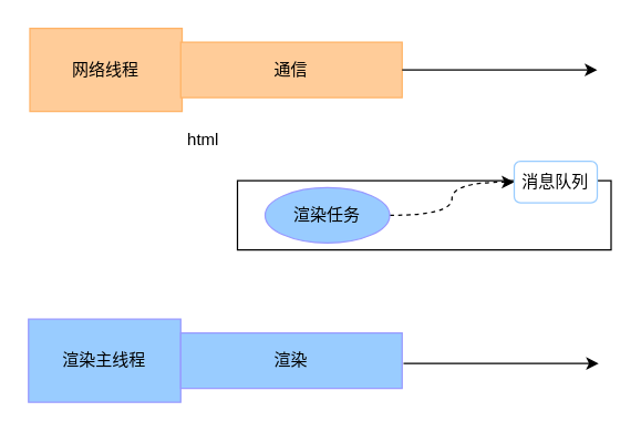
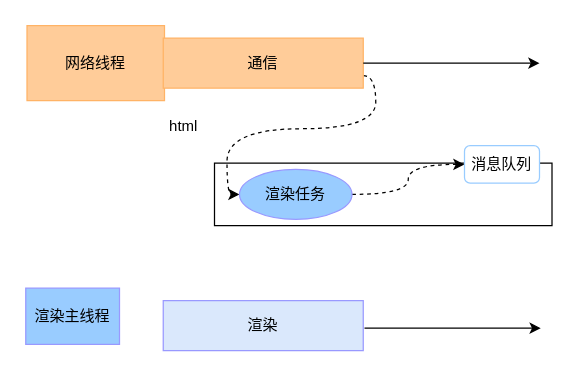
+ <mxCell id="4" style="edgeStyle=orthogonalEdgeStyle;html=1;entryX=0;entryY=0.5;entryDx=0;entryDy=0;strokeColor=#000000;fontColor=#000000;curved=1;exitX=1;exitY=0.75;exitDx=0;exitDy=0;dashed=1;" parent="1" source="5" target="8" edge="1"><mxGeometry relative="1" as="geometry" /></mxCell>
- <mxCell id="10" value="渲染主线程" style="rounded=0;whiteSpace=wrap;html=1;fontColor=#000000;fillColor=#99CCFF;strokeColor=#9999FF;" parent="1" vertex="1"><mxGeometry x="20" y="230" width="110" height="60" as="geometry" /></mxCell>
+ <mxCell id="10" value="渲染主线程" style="rounded=0;whiteSpace=wrap;html=1;fontColor=#000000;fillColor=#99CCFF;strokeColor=#9999FF;" parent="1" vertex="1"><mxGeometry x="20" y="230" width="75" height="45" as="geometry" /></mxCell>
- <mxCell id="12" value="渲染" style="rounded=0;whiteSpace=wrap;html=1;fontColor=#000000;fillColor=#99CCFF;strokeColor=#9999FF;" parent="1" vertex="1"><mxGeometry x="130" y="240" width="160" height="40" as="geometry" /></mxCell>
+ <mxCell id="12" value="渲染" style="rounded=0;whiteSpace=wrap;html=1;fontColor=#000000;fillColor=#dae8fc;strokeColor=#9999FF;" parent="1" vertex="1"><mxGeometry x="130" y="240" width="160" height="40" as="geometry" /></mxCell>
